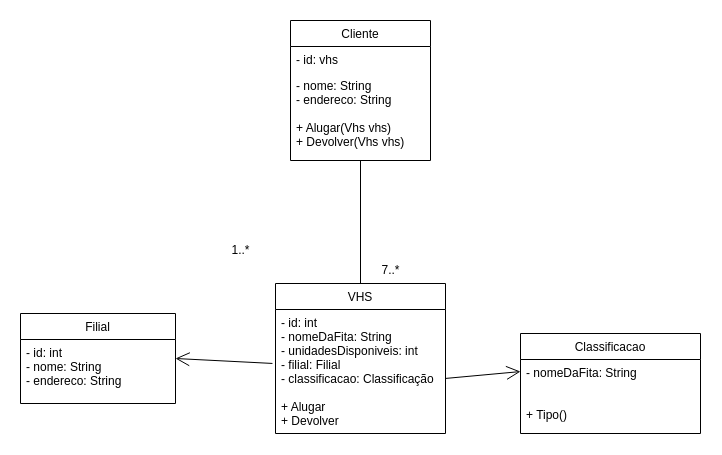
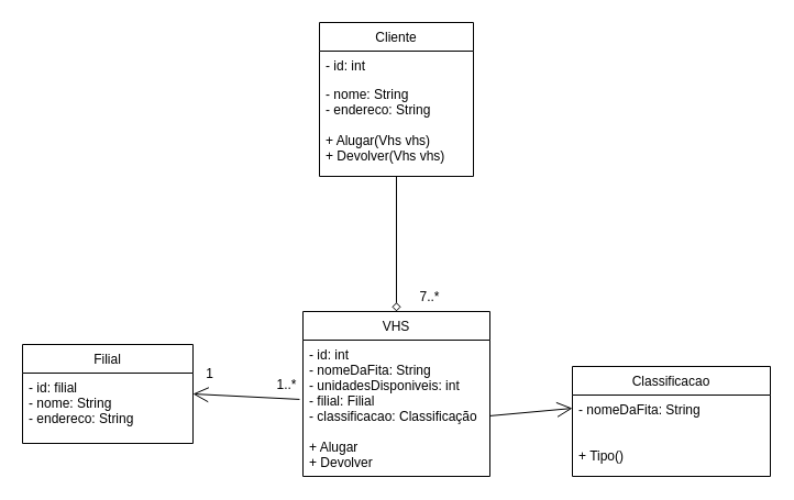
- <mxCell id="4" value="- id: vhs" style="text;strokeColor=none;fillColor=none;align=left;verticalAlign=top;spacingLeft=4;spacingRight=4;overflow=hidden;rotatable=0;points=[[0,0.5],[1,0.5]];portConstraint=eastwest;" parent="3" vertex="1"><mxGeometry y="26" width="140" height="26" as="geometry" /></mxCell>
+ <mxCell id="4" value="- id: int" style="text;strokeColor=none;fillColor=none;align=left;verticalAlign=top;spacingLeft=4;spacingRight=4;overflow=hidden;rotatable=0;points=[[0,0.5],[1,0.5]];portConstraint=eastwest;" parent="3" vertex="1"><mxGeometry y="26" width="140" height="26" as="geometry" /></mxCell>
- <mxCell id="15" value="1..*" style="text;html=1;align=center;verticalAlign=middle;resizable=0;points=[];autosize=1;strokeColor=none;fillColor=none;" vertex="1" parent="1"><mxGeometry x="225" y="240" width="30" height="20" as="geometry" /></mxCell>
+ <mxCell id="15" value="1..*" style="text;html=1;align=center;verticalAlign=middle;resizable=0;points=[];autosize=1;strokeColor=none;fillColor=none;" vertex="1" parent="1"><mxGeometry x="245" y="340" width="30" height="20" as="geometry" /></mxCell>
- <mxCell id="2" style="edgeStyle=orthogonalEdgeStyle;rounded=0;orthogonalLoop=1;jettySize=auto;html=1;endArrow=none;endFill=0;entryX=0.5;entryY=0;entryDx=0;entryDy=0;" parent="1" source="3" target="12" edge="1"><mxGeometry relative="1" as="geometry"><mxPoint x="390" y="220" as="targetPoint" /></mxGeometry></mxCell>
+ <mxCell id="2" style="edgeStyle=orthogonalEdgeStyle;rounded=0;orthogonalLoop=1;jettySize=auto;html=1;endArrow=diamond;endFill=0;entryX=0.5;entryY=0;entryDx=0;entryDy=0;" parent="1" source="3" target="12" edge="1"><mxGeometry relative="1" as="geometry"><mxPoint x="390" y="220" as="targetPoint" /></mxGeometry></mxCell>
+ <mxCell id="14" value="1" style="text;html=1;align=center;verticalAlign=middle;resizable=0;points=[];autosize=1;strokeColor=none;fillColor=none;" vertex="1" parent="1"><mxGeometry x="180" y="330" width="20" height="20" as="geometry" /></mxCell>
- <mxCell id="7" value="- id: int&#10;- nome: String&#10;- endereco: String&#10;&#10;" style="text;strokeColor=none;fillColor=none;align=left;verticalAlign=top;spacingLeft=4;spacingRight=4;overflow=hidden;rotatable=0;points=[[0,0.5],[1,0.5]];portConstraint=eastwest;" parent="6" vertex="1"><mxGeometry y="26" width="155" height="64" as="geometry" /></mxCell>
+ <mxCell id="7" value="- id: filial&#10;- nome: String&#10;- endereco: String&#10;&#10;" style="text;strokeColor=none;fillColor=none;align=left;verticalAlign=top;spacingLeft=4;spacingRight=4;overflow=hidden;rotatable=0;points=[[0,0.5],[1,0.5]];portConstraint=eastwest;" parent="6" vertex="1"><mxGeometry y="26" width="155" height="64" as="geometry" /></mxCell>
